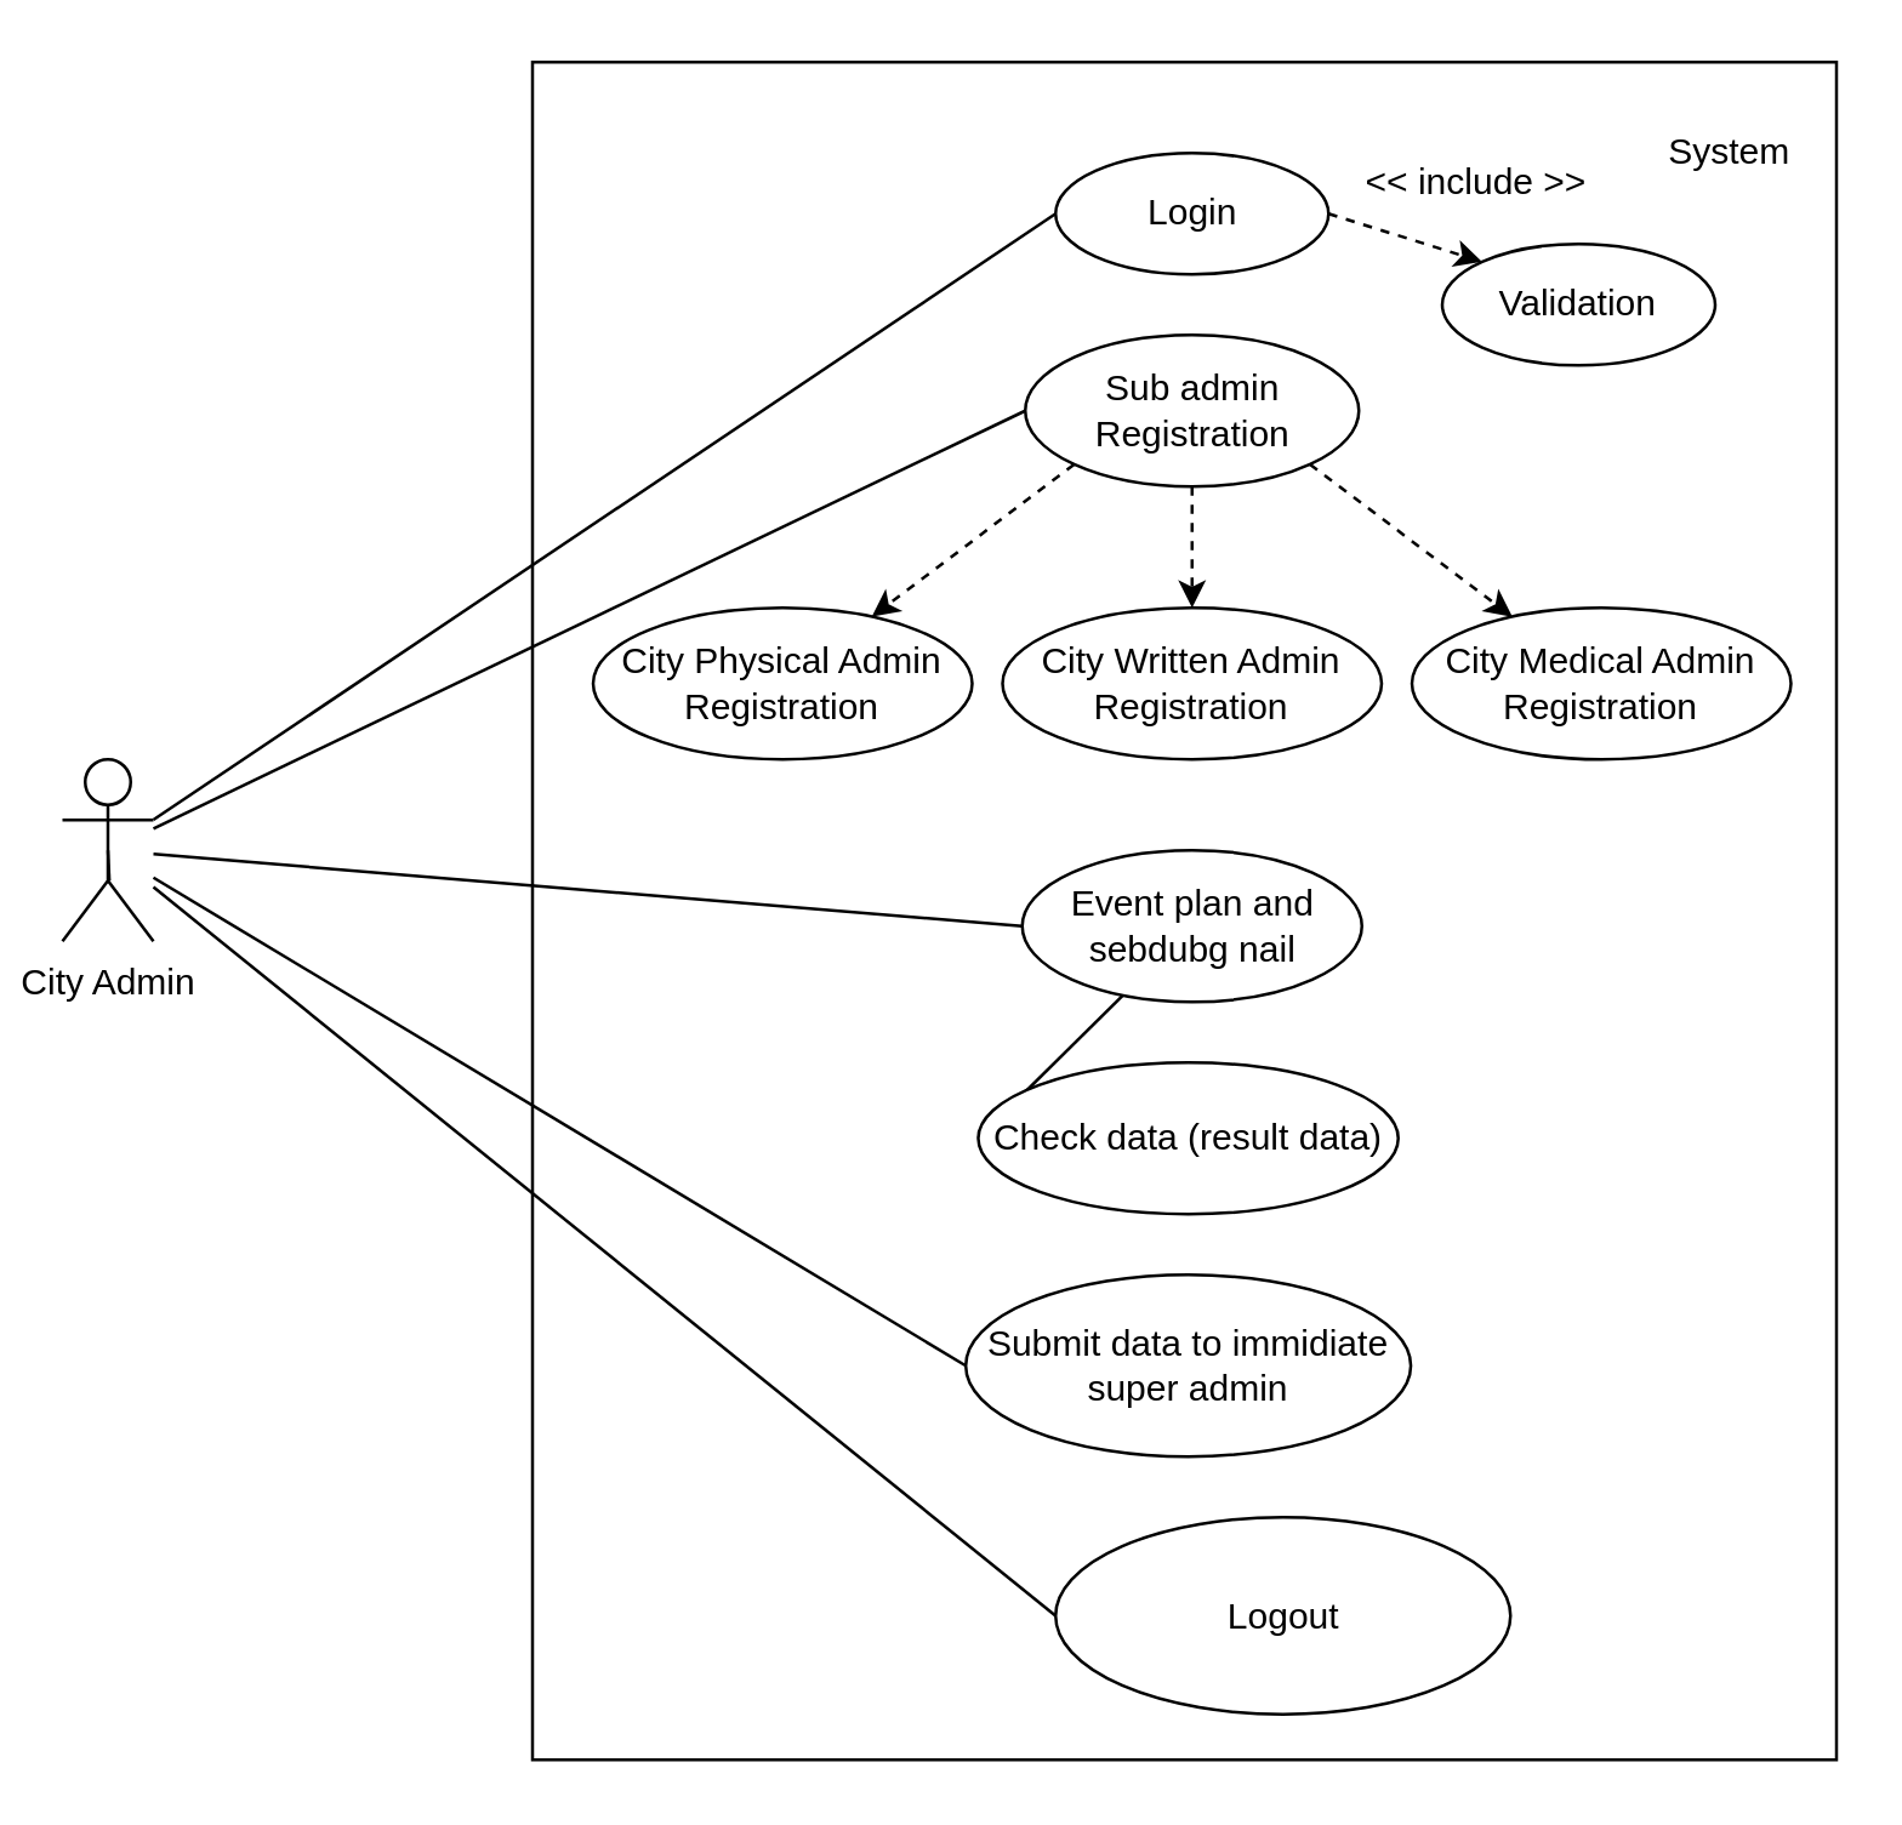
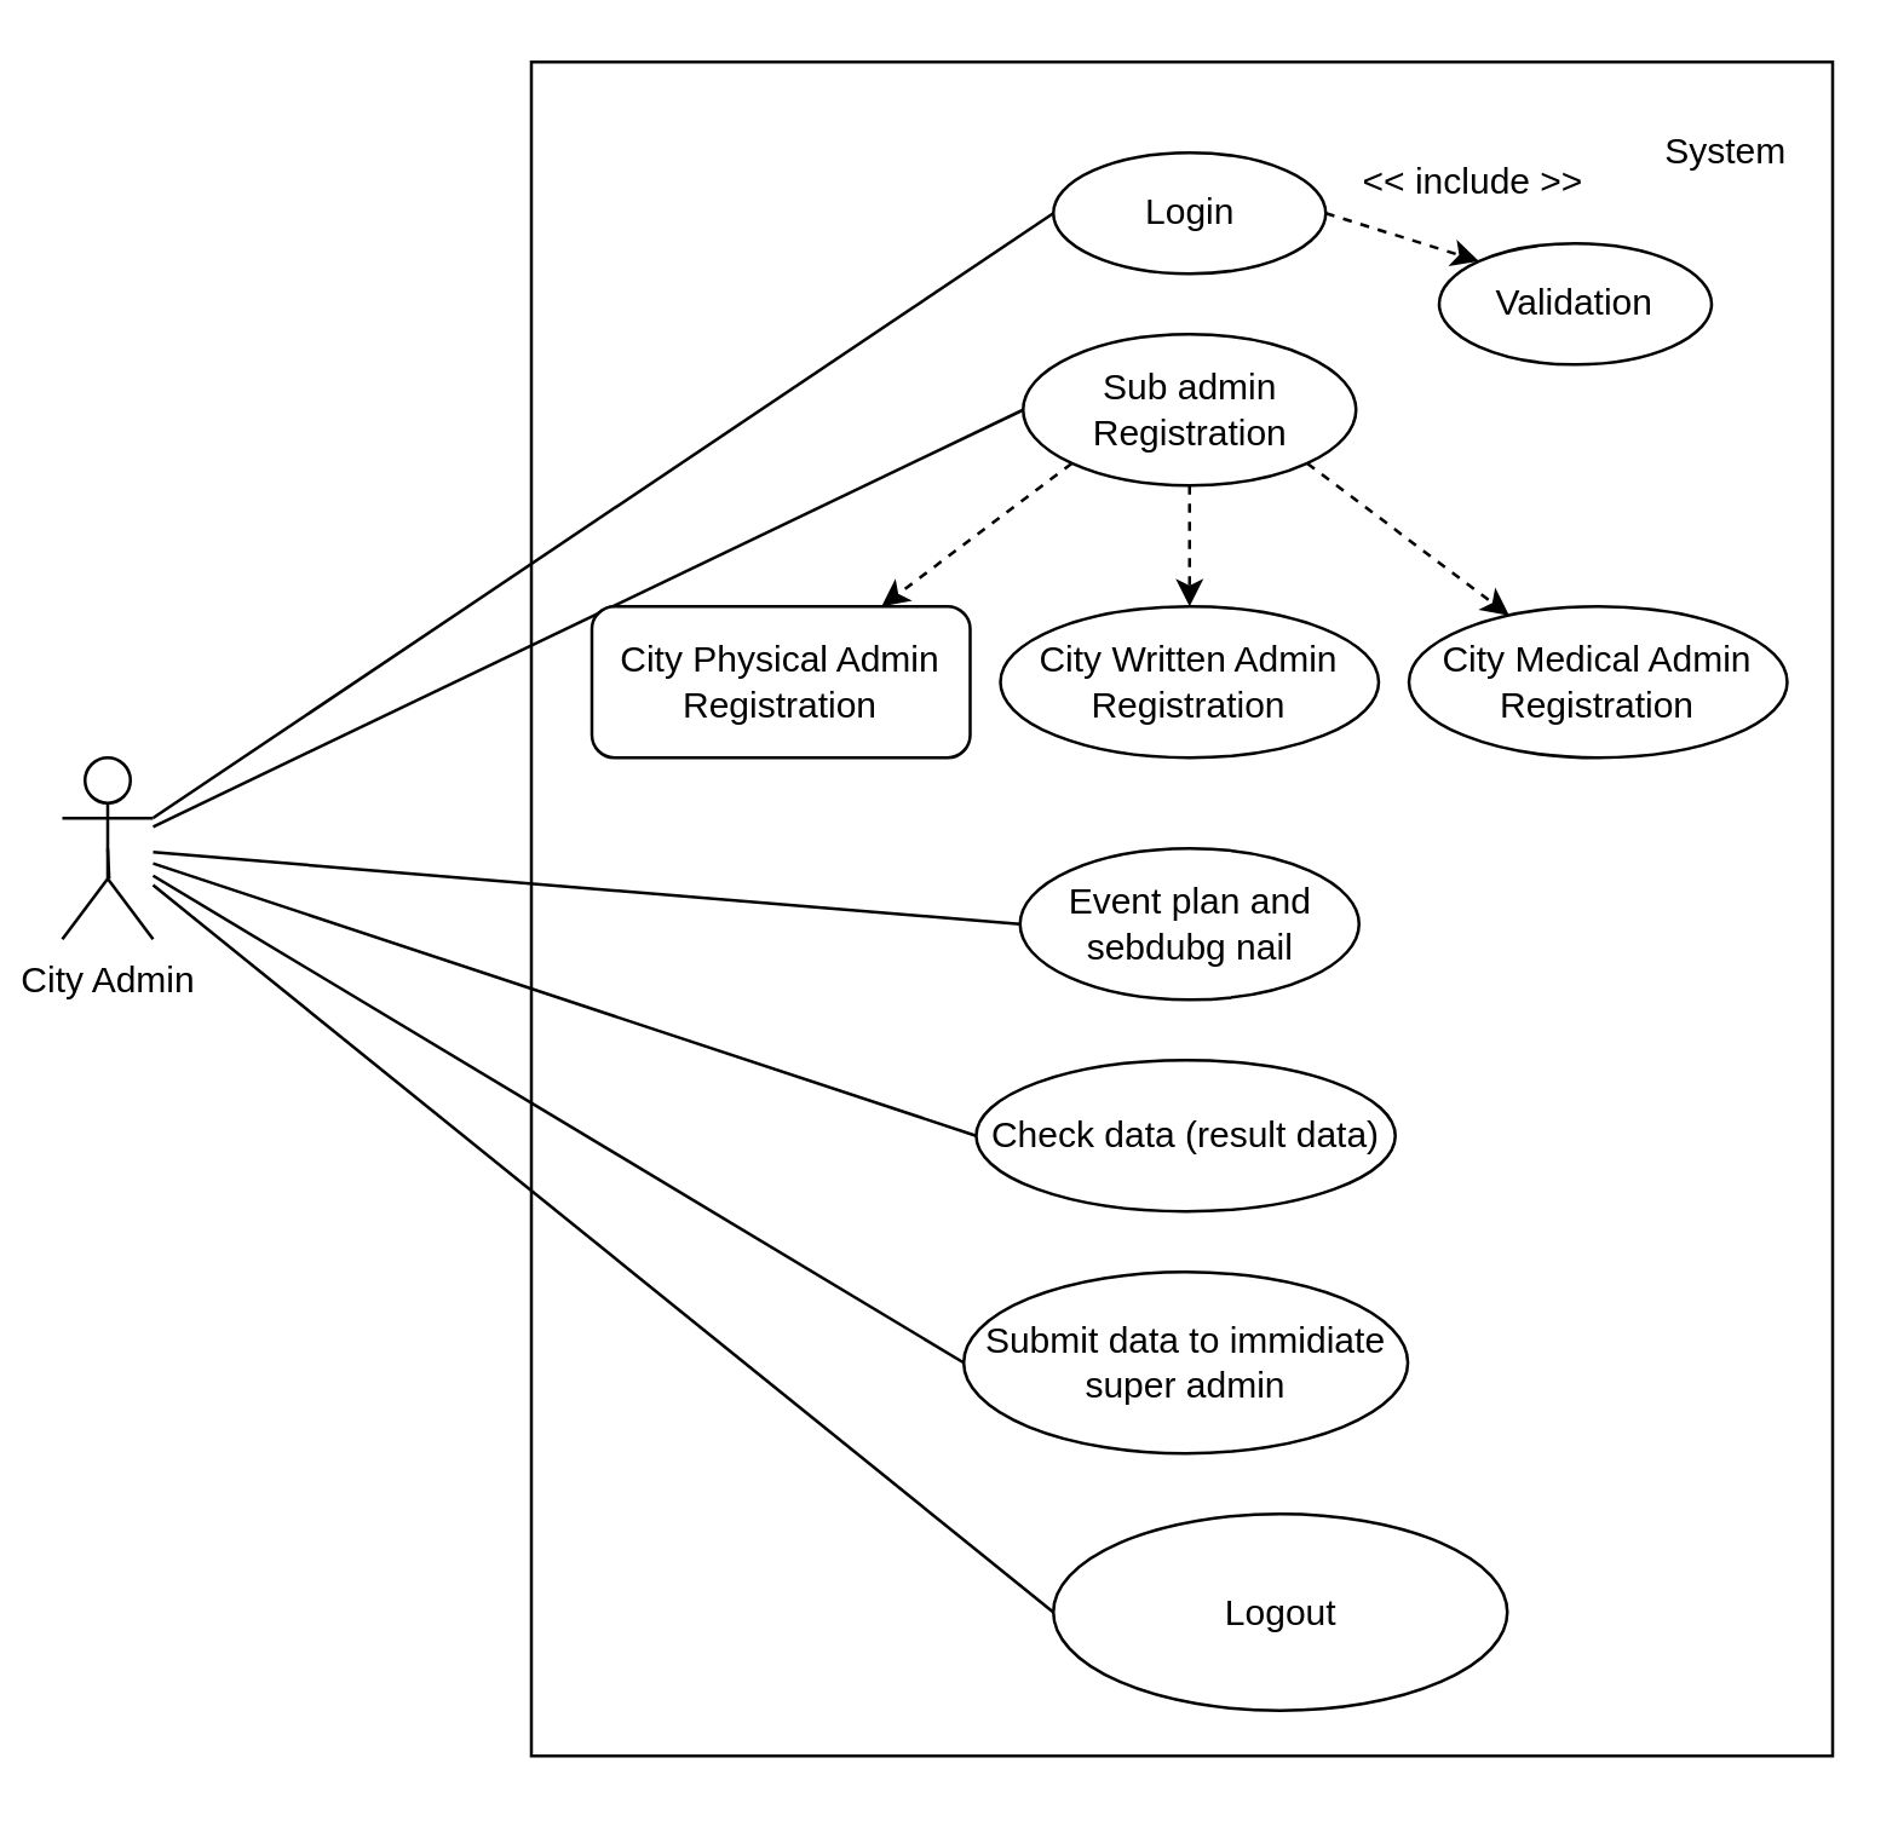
- <mxCell id="17" value="City Physical Admin&lt;br&gt;Registration" style="ellipse;whiteSpace=wrap;html=1;" parent="1" vertex="1"><mxGeometry x="195" y="200" width="125" height="50" as="geometry" /></mxCell>
+ <mxCell id="17" value="City Physical Admin&lt;br&gt;Registration" style="whiteSpace=wrap;html=1;rounded=1;" parent="1" vertex="1"><mxGeometry x="195" y="200" width="125" height="50" as="geometry" /></mxCell>
- <mxCell id="23" style="edgeStyle=none;rounded=0;orthogonalLoop=1;jettySize=auto;html=1;exitX=0;exitY=0.5;exitDx=0;exitDy=0;endArrow=none;endFill=0;" parent="1" source="24" target="13" edge="1"><mxGeometry relative="1" as="geometry" /></mxCell>
+ <mxCell id="23" style="edgeStyle=none;rounded=0;orthogonalLoop=1;jettySize=auto;html=1;exitX=0;exitY=0.5;exitDx=0;exitDy=0;endArrow=none;endFill=0;" parent="1" source="24" target="4" edge="1"><mxGeometry relative="1" as="geometry" /></mxCell>
